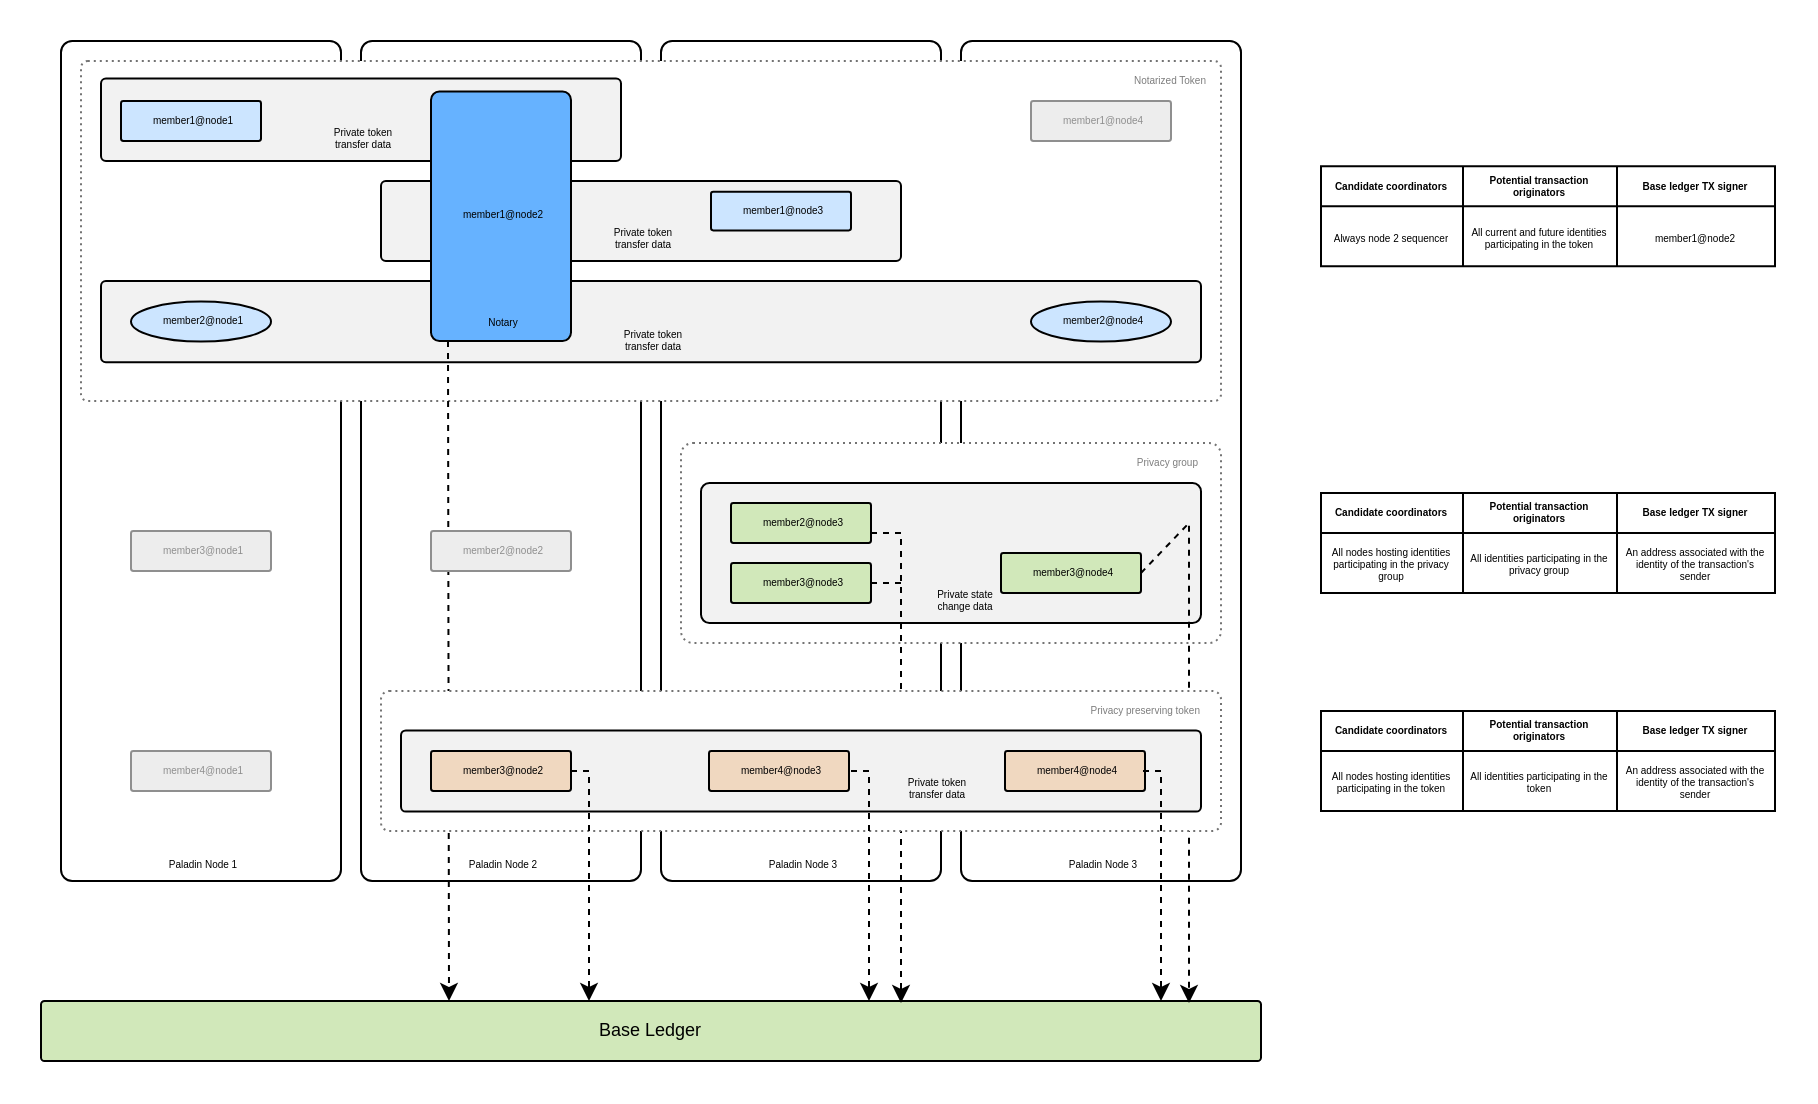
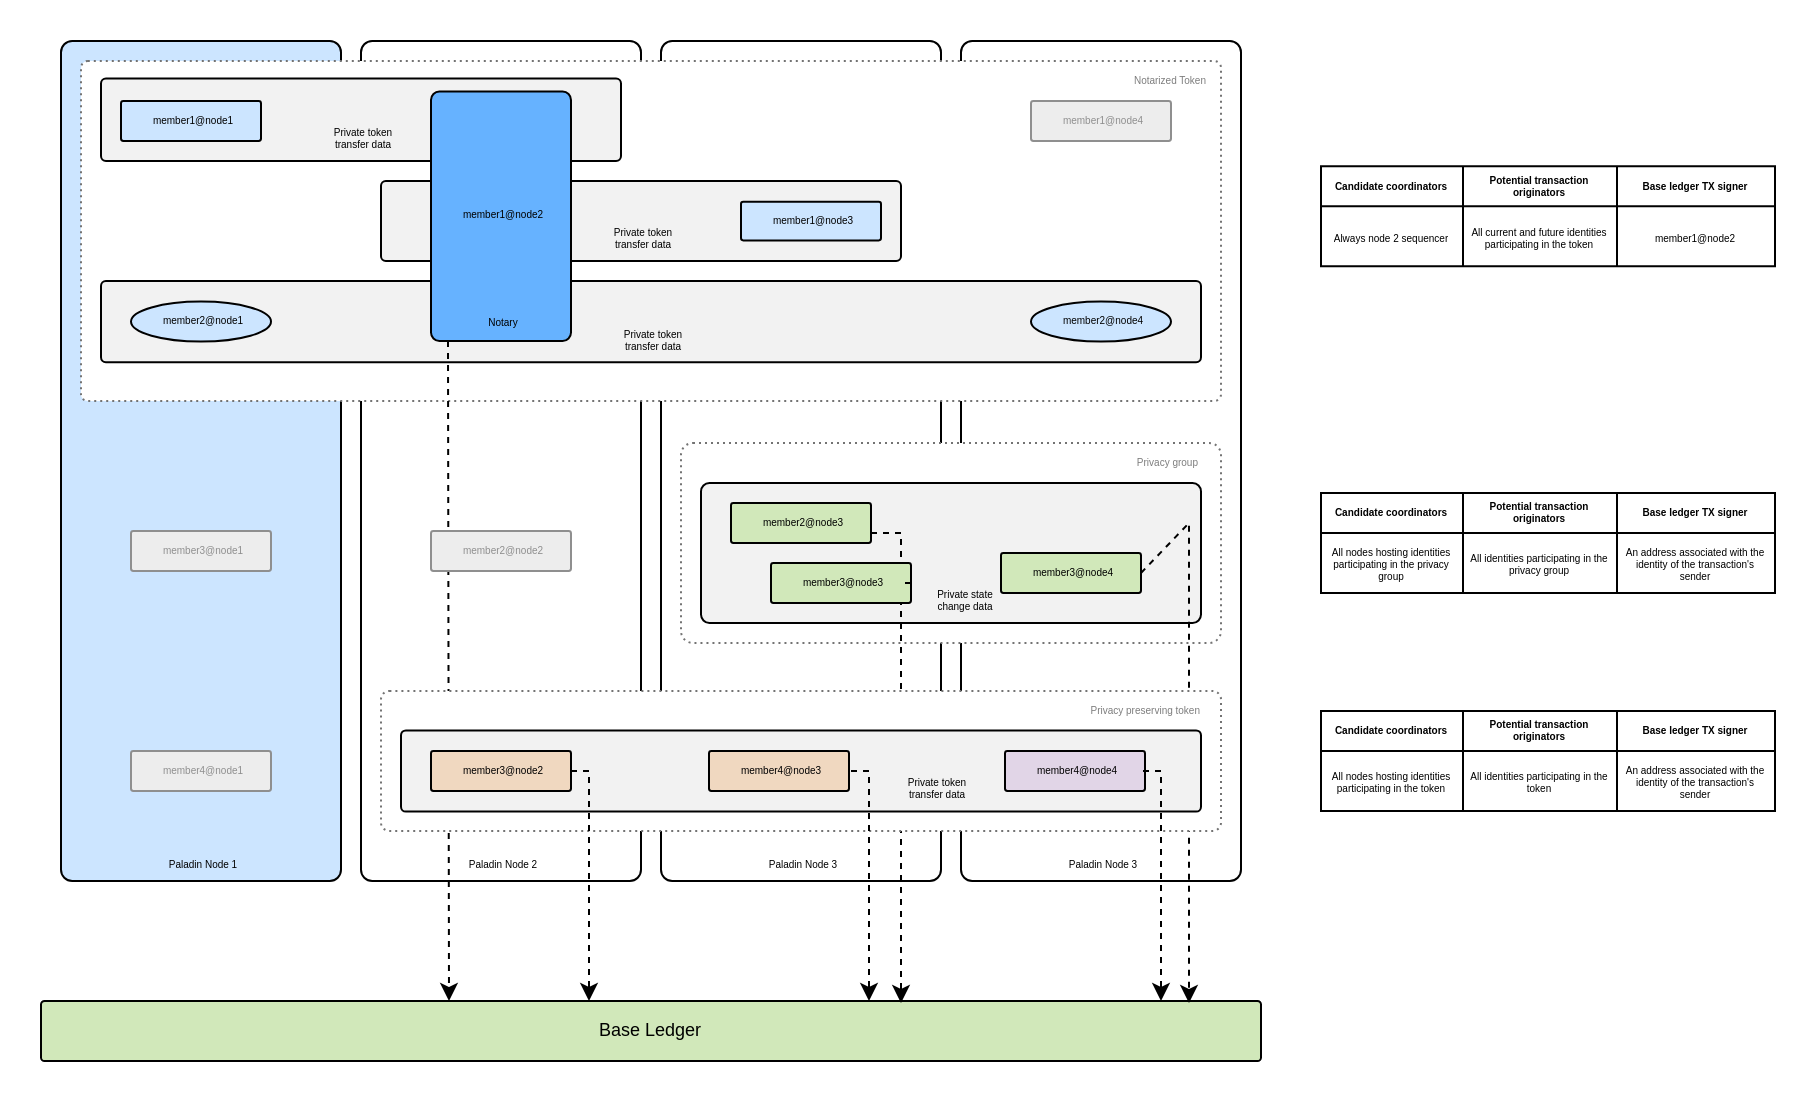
- <mxCell id="19" value="member1@node3" style="rounded=1;whiteSpace=wrap;html=1;arcSize=6;align=center;verticalAlign=middle;fontSize=5;spacingLeft=3;spacingBottom=3;fillColor=#CCE5FF;" vertex="1" parent="1"><mxGeometry x="355" y="95.32" width="70" height="19.37" as="geometry" /></mxCell>
+ <mxCell id="19" value="member1@node3" style="rounded=1;whiteSpace=wrap;html=1;arcSize=6;align=center;verticalAlign=middle;fontSize=5;spacingLeft=3;spacingBottom=3;fillColor=#CCE5FF;" vertex="1" parent="1"><mxGeometry x="370" y="100.32" width="70" height="19.37" as="geometry" /></mxCell>
- <mxCell id="3" value="Paladin Node 1" style="rounded=1;whiteSpace=wrap;html=1;arcSize=4;align=center;verticalAlign=bottom;fontSize=5;spacingLeft=3;spacingBottom=3;" vertex="1" parent="1"><mxGeometry x="30" y="20" width="140" height="420" as="geometry" /></mxCell>
+ <mxCell id="3" value="Paladin Node 1" style="rounded=1;whiteSpace=wrap;html=1;arcSize=4;align=center;verticalAlign=bottom;fontSize=5;spacingLeft=3;spacingBottom=3;fillColor=#cce5ff;" vertex="1" parent="1"><mxGeometry x="30" y="20" width="140" height="420" as="geometry" /></mxCell>
- <mxCell id="51" value="member3@node3" style="rounded=1;whiteSpace=wrap;html=1;arcSize=6;align=center;verticalAlign=middle;fontSize=5;spacingLeft=3;spacingBottom=3;fillColor=#D1E8BA;" vertex="1" parent="1"><mxGeometry x="365" y="281" width="70" height="20" as="geometry" /></mxCell>
+ <mxCell id="51" value="member3@node3" style="rounded=1;whiteSpace=wrap;html=1;arcSize=6;align=center;verticalAlign=middle;fontSize=5;spacingLeft=3;spacingBottom=3;fillColor=#D1E8BA;" vertex="1" parent="1"><mxGeometry x="385" y="281" width="70" height="20" as="geometry" /></mxCell>
- <mxCell id="57" value="member4@node4" style="rounded=1;whiteSpace=wrap;html=1;arcSize=6;align=center;verticalAlign=middle;fontSize=5;spacingLeft=3;spacingBottom=3;fillColor=#F0D8C0;" vertex="1" parent="1"><mxGeometry x="502" y="375" width="70" height="20" as="geometry" /></mxCell>
+ <mxCell id="57" value="member4@node4" style="rounded=1;whiteSpace=wrap;html=1;arcSize=6;align=center;verticalAlign=middle;fontSize=5;spacingLeft=3;spacingBottom=3;fillColor=#e1d5e7;" vertex="1" parent="1"><mxGeometry x="502" y="375" width="70" height="20" as="geometry" /></mxCell>
